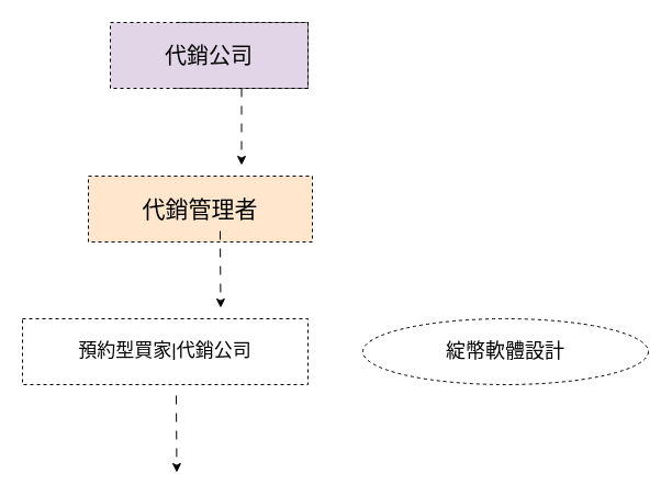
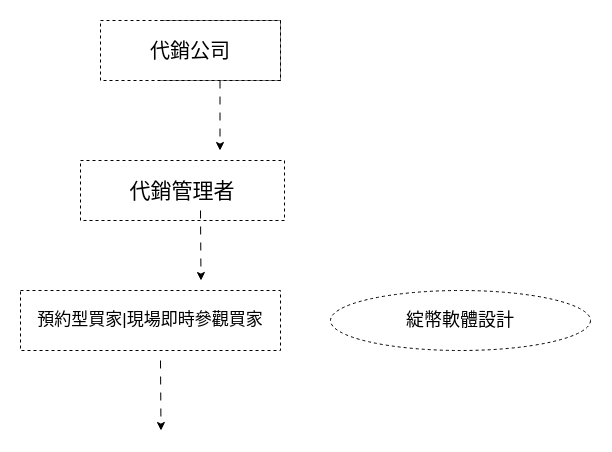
- <mxCell id="3" value="&lt;font style=&quot;font-size: 20px;&quot;&gt;代銷公司&lt;/font&gt;" style="rounded=0;whiteSpace=wrap;html=1;dashed=1;fillColor=#e1d5e7;" vertex="1" parent="1"><mxGeometry x="100" y="20" width="180" height="60" as="geometry" /></mxCell>
+ <mxCell id="3" value="&lt;font style=&quot;font-size: 20px;&quot;&gt;代銷公司&lt;/font&gt;" style="rounded=0;whiteSpace=wrap;html=1;dashed=1;" vertex="1" parent="1"><mxGeometry x="100" y="20" width="180" height="60" as="geometry" /></mxCell>
- <mxCell id="5" value="&lt;font style=&quot;font-size: 21px;&quot;&gt;代銷管理者&lt;/font&gt;" style="rounded=0;whiteSpace=wrap;html=1;dashed=1;fillColor=#ffe6cc;" vertex="1" parent="1"><mxGeometry x="80" y="160" width="204" height="60" as="geometry" /></mxCell>
+ <mxCell id="5" value="&lt;font style=&quot;font-size: 21px;&quot;&gt;代銷管理者&lt;/font&gt;" style="rounded=0;whiteSpace=wrap;html=1;dashed=1;" vertex="1" parent="1"><mxGeometry x="80" y="160" width="204" height="60" as="geometry" /></mxCell>
- <mxCell id="6" value="&lt;font style=&quot;font-size: 17px;&quot;&gt;預約型買家|代銷公司&lt;/font&gt;" style="rounded=0;whiteSpace=wrap;html=1;dashed=1;fillColor=default;strokeColor=#000000;" vertex="1" parent="1"><mxGeometry x="20" y="290" width="260" height="60" as="geometry" /></mxCell>
+ <mxCell id="6" value="&lt;font style=&quot;font-size: 17px;&quot;&gt;預約型買家|現場即時參觀買家&lt;/font&gt;" style="rounded=0;whiteSpace=wrap;html=1;dashed=1;fillColor=default;strokeColor=#000000;" vertex="1" parent="1"><mxGeometry x="20" y="290" width="260" height="60" as="geometry" /></mxCell>
